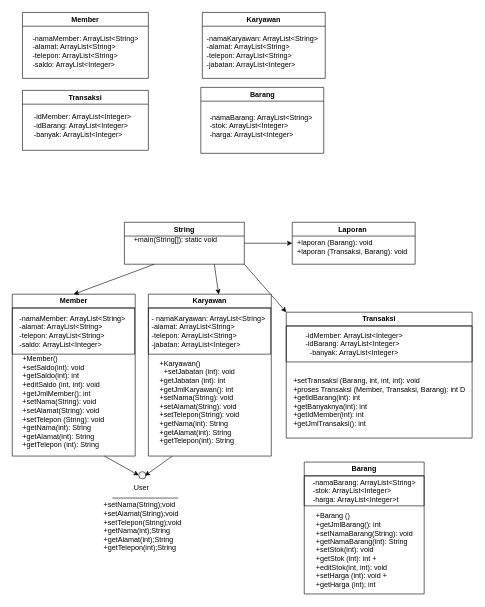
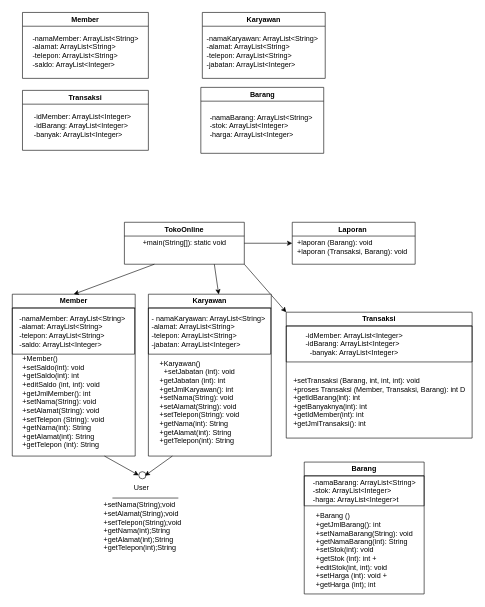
- <mxCell id="11" value="String" style="swimlane;whiteSpace=wrap;html=1;" vertex="1" parent="1"><mxGeometry x="207" y="370" width="200" height="70" as="geometry" /></mxCell>
+ <mxCell id="11" value="TokoOnline" style="swimlane;whiteSpace=wrap;html=1;" vertex="1" parent="1"><mxGeometry x="207" y="370" width="200" height="70" as="geometry" /></mxCell>
- <mxCell id="12" value="+main(String[]): static void" style="text;html=1;align=center;verticalAlign=middle;resizable=0;points=[];autosize=1;strokeColor=none;fillColor=none;" vertex="1" parent="11"><mxGeometry x="5" y="15" width="160" height="30" as="geometry" /></mxCell>
+ <mxCell id="12" value="+main(String[]): static void" style="text;html=1;align=center;verticalAlign=middle;resizable=0;points=[];autosize=1;strokeColor=none;fillColor=none;" vertex="1" parent="11"><mxGeometry x="20" y="20" width="160" height="30" as="geometry" /></mxCell>
